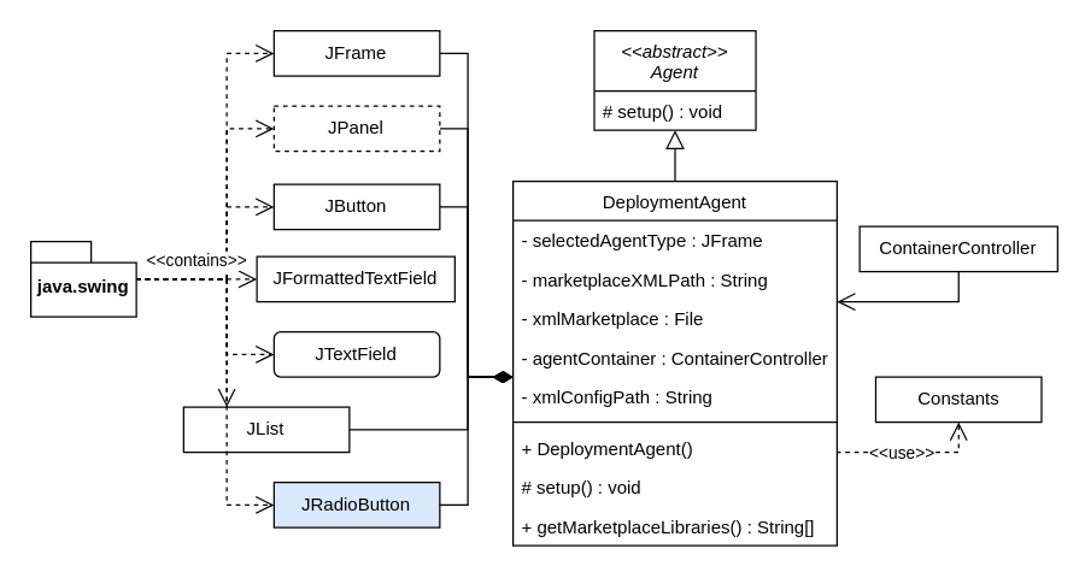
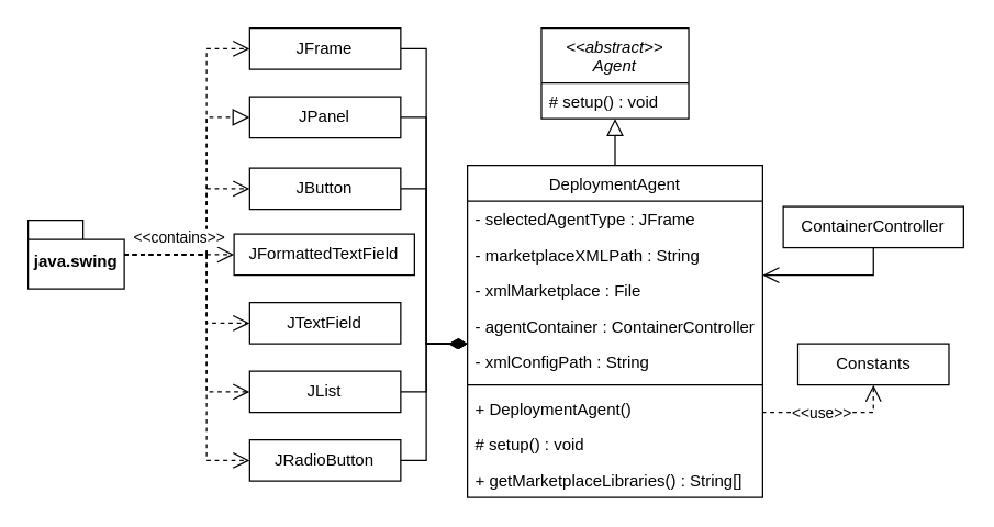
- <mxCell id="33" style="edgeStyle=orthogonalEdgeStyle;rounded=0;orthogonalLoop=1;jettySize=auto;html=1;dashed=1;endArrow=open;endFill=0;endSize=10;" parent="1" source="34" target="16" edge="1"><mxGeometry relative="1" as="geometry"><Array as="points"><mxPoint x="150" y="185" /><mxPoint x="150" y="85" /></Array></mxGeometry></mxCell>
+ <mxCell id="33" style="edgeStyle=orthogonalEdgeStyle;rounded=0;orthogonalLoop=1;jettySize=auto;html=1;dashed=1;endArrow=block;endFill=0;endSize=10;" parent="1" source="34" target="16" edge="1"><mxGeometry relative="1" as="geometry"><Array as="points"><mxPoint x="150" y="185" /><mxPoint x="150" y="85" /></Array></mxGeometry></mxCell>
- <mxCell id="16" value="JPanel" style="rounded=0;whiteSpace=wrap;html=1;dashed=1;" parent="1" vertex="1"><mxGeometry x="181.38" y="70" width="110" height="30" as="geometry" /></mxCell>
+ <mxCell id="16" value="JPanel" style="rounded=0;whiteSpace=wrap;html=1;" parent="1" vertex="1"><mxGeometry x="181.38" y="70" width="110" height="30" as="geometry" /></mxCell>
- <mxCell id="20" value="JTextField" style="whiteSpace=wrap;html=1;rounded=1;" parent="1" vertex="1"><mxGeometry x="181.38" y="220" width="110" height="30" as="geometry" /></mxCell>
+ <mxCell id="20" value="JTextField" style="rounded=0;whiteSpace=wrap;html=1;" parent="1" vertex="1"><mxGeometry x="181.38" y="220" width="110" height="30" as="geometry" /></mxCell>
- <mxCell id="22" value="JList" style="rounded=0;whiteSpace=wrap;html=1;" parent="1" vertex="1"><mxGeometry x="121.38" y="270" width="110" height="30" as="geometry" /></mxCell>
+ <mxCell id="22" value="JList" style="rounded=0;whiteSpace=wrap;html=1;" parent="1" vertex="1"><mxGeometry x="181.38" y="270" width="110" height="30" as="geometry" /></mxCell>
- <mxCell id="24" value="JRadioButton" style="rounded=0;whiteSpace=wrap;html=1;fillColor=#dae8fc;" parent="1" vertex="1"><mxGeometry x="181.38" y="320" width="110" height="30" as="geometry" /></mxCell>
+ <mxCell id="24" value="JRadioButton" style="rounded=0;whiteSpace=wrap;html=1;" parent="1" vertex="1"><mxGeometry x="181.38" y="320" width="110" height="30" as="geometry" /></mxCell>
